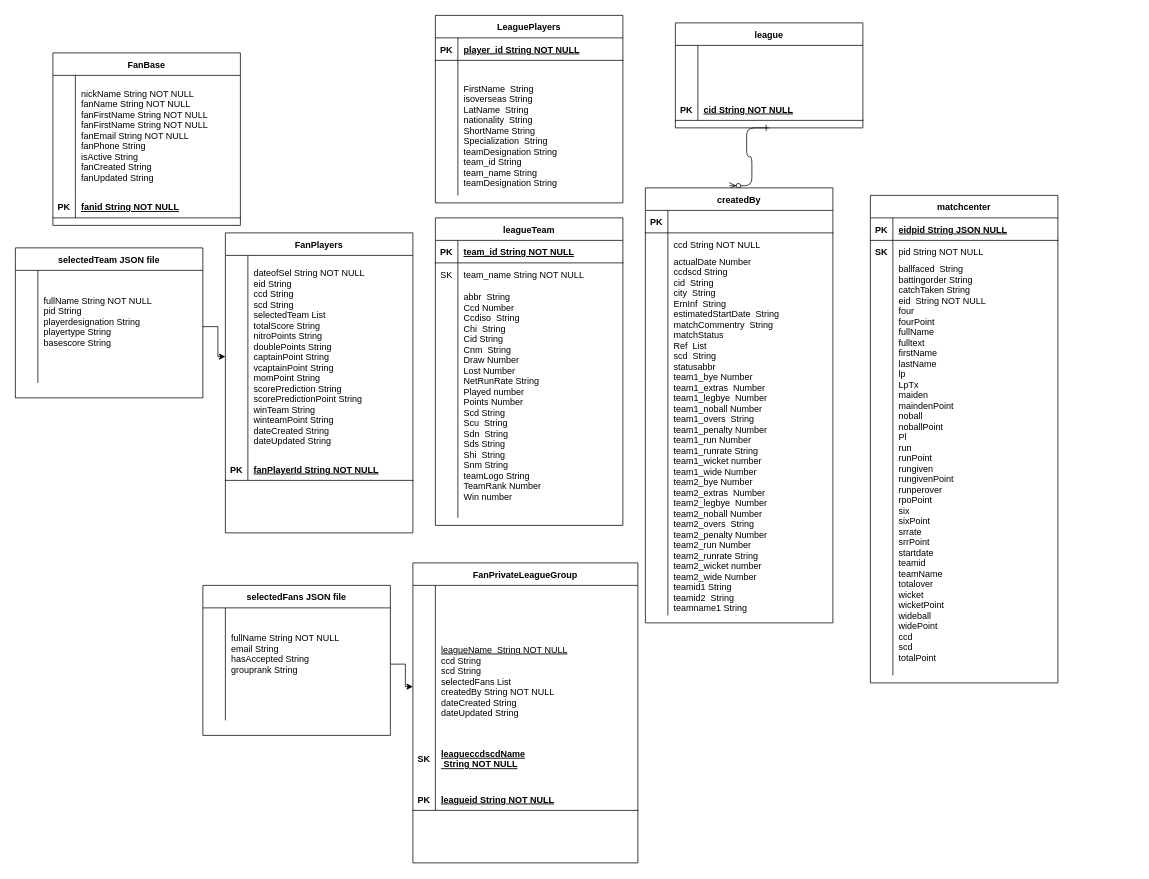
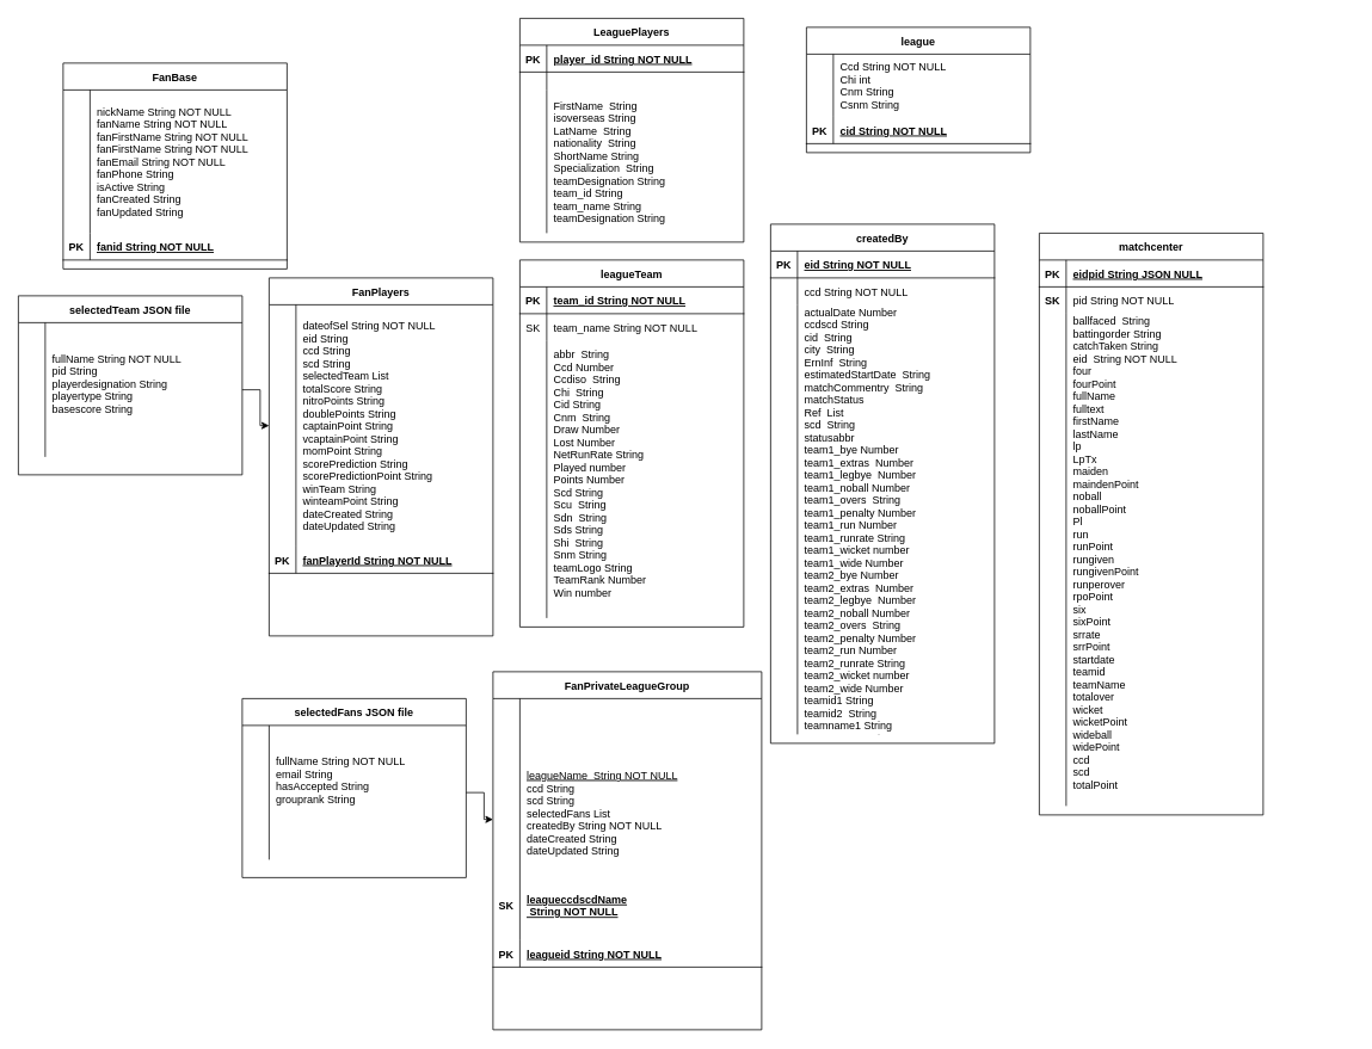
+ <mxCell id="16" value="Ccd String NOT NULL&#10;Chi int&#10;Cnm String&#10;Csnm String" style="shape=partialRectangle;overflow=hidden;connectable=0;fillColor=none;top=0;left=0;bottom=0;right=0;align=left;spacingLeft=6;" parent="14" vertex="1"><mxGeometry x="30" width="220" height="70" as="geometry"><mxRectangle width="220" height="70" as="alternateBounds" /></mxGeometry></mxCell>
- <mxCell id="2" value="" style="edgeStyle=entityRelationEdgeStyle;endArrow=ERzeroToMany;startArrow=ERone;endFill=1;startFill=0;exitX=0.5;exitY=1;exitDx=0;exitDy=0;entryX=0.448;entryY=-0.005;entryDx=0;entryDy=0;entryPerimeter=0;" parent="1" source="13" target="3" edge="1"><mxGeometry width="100" height="100" relative="1" as="geometry"><mxPoint x="1510" y="210" as="sourcePoint" /><mxPoint x="1320" y="250" as="targetPoint" /><Array as="points"><mxPoint x="1460" y="270" /><mxPoint x="1510" y="290" /><mxPoint x="1460" y="270" /><mxPoint x="1320" y="220" /></Array></mxGeometry></mxCell>
+ <mxCell id="6" value="eid String NOT NULL " style="shape=partialRectangle;overflow=hidden;connectable=0;fillColor=none;top=0;left=0;bottom=0;right=0;align=left;spacingLeft=6;fontStyle=5;" parent="4" vertex="1"><mxGeometry x="30" width="220" height="30" as="geometry"><mxRectangle width="220" height="30" as="alternateBounds" /></mxGeometry></mxCell>
